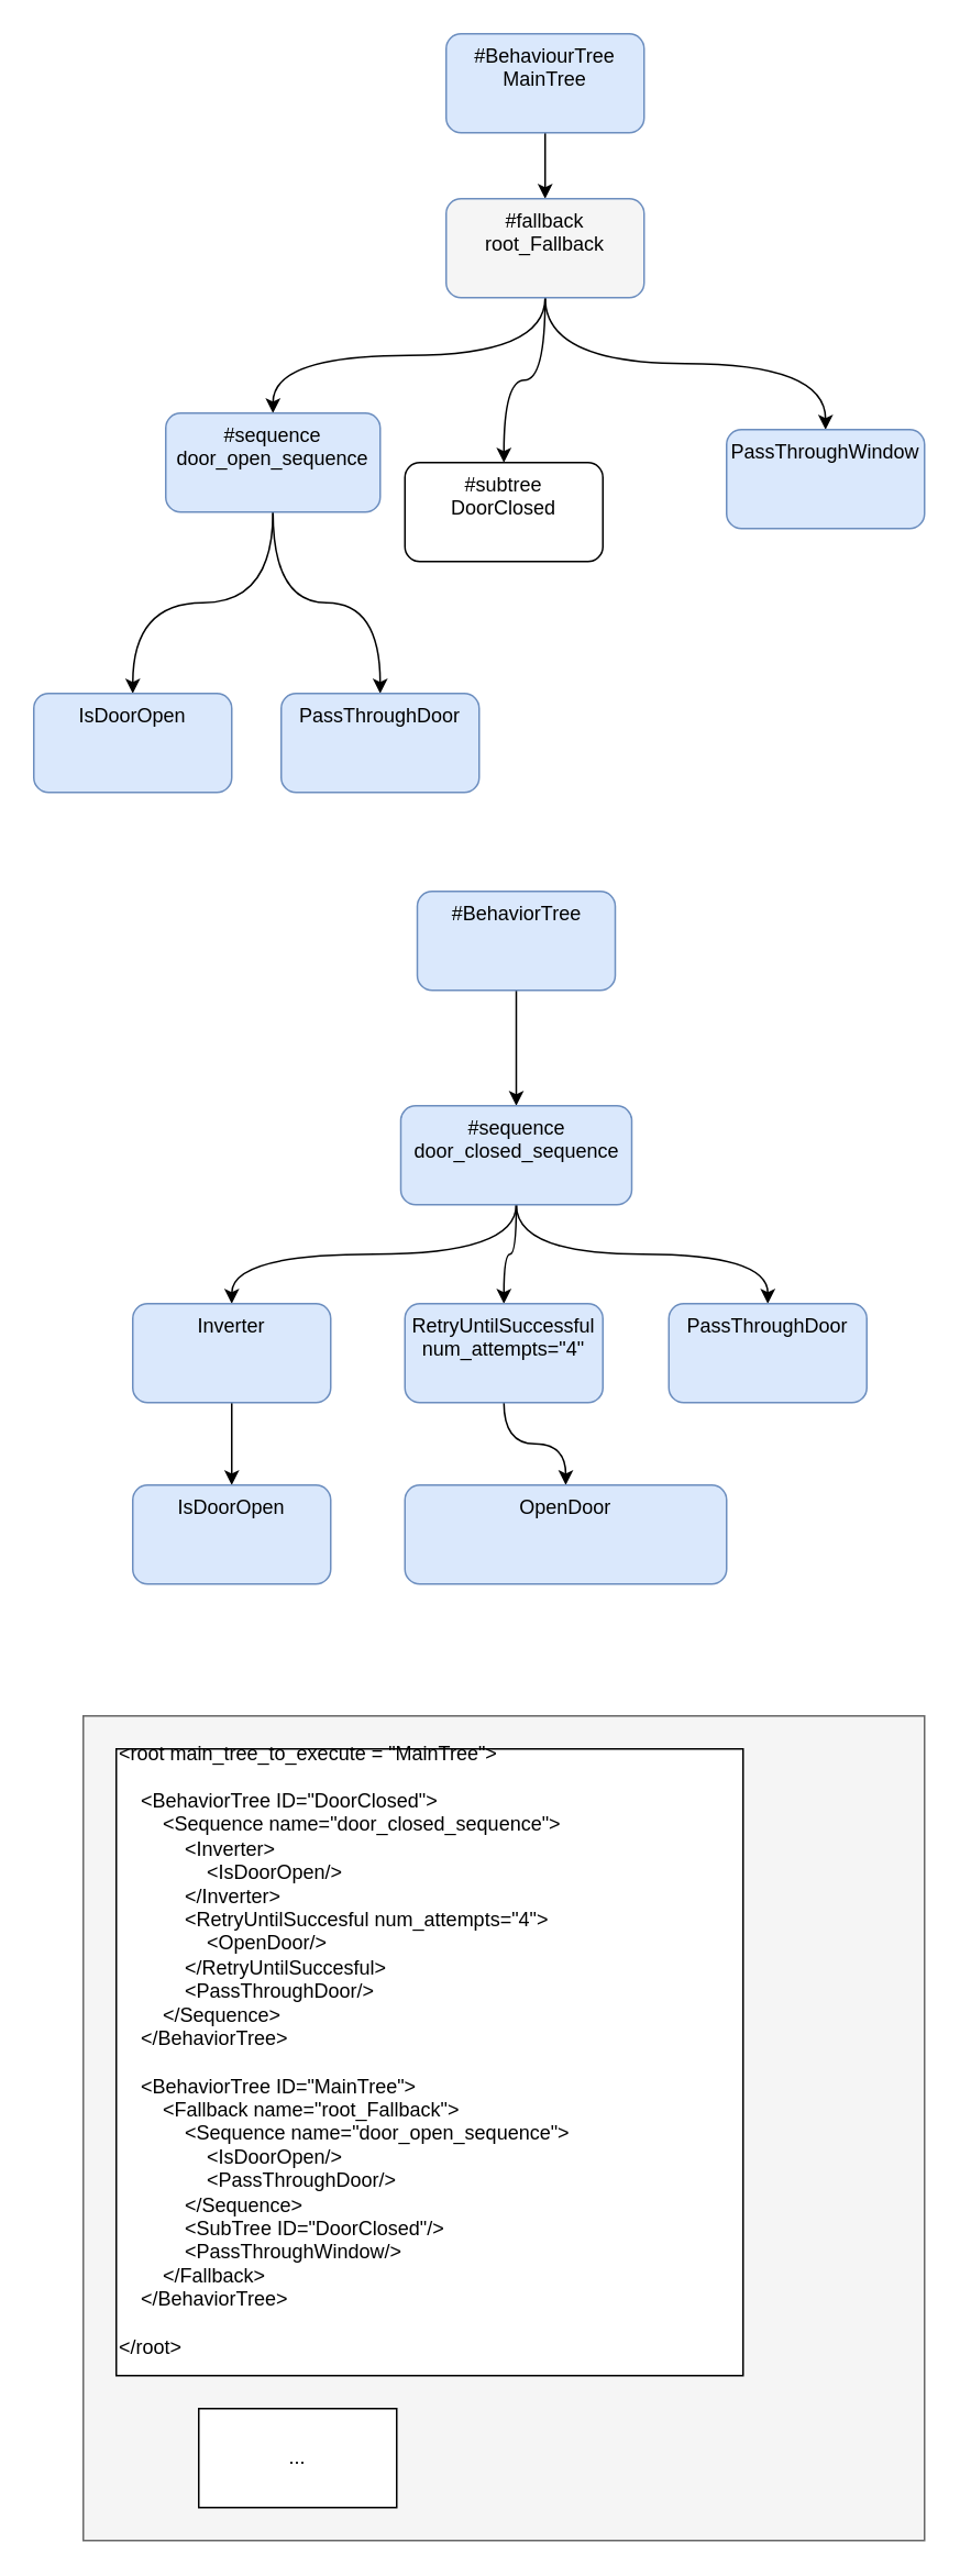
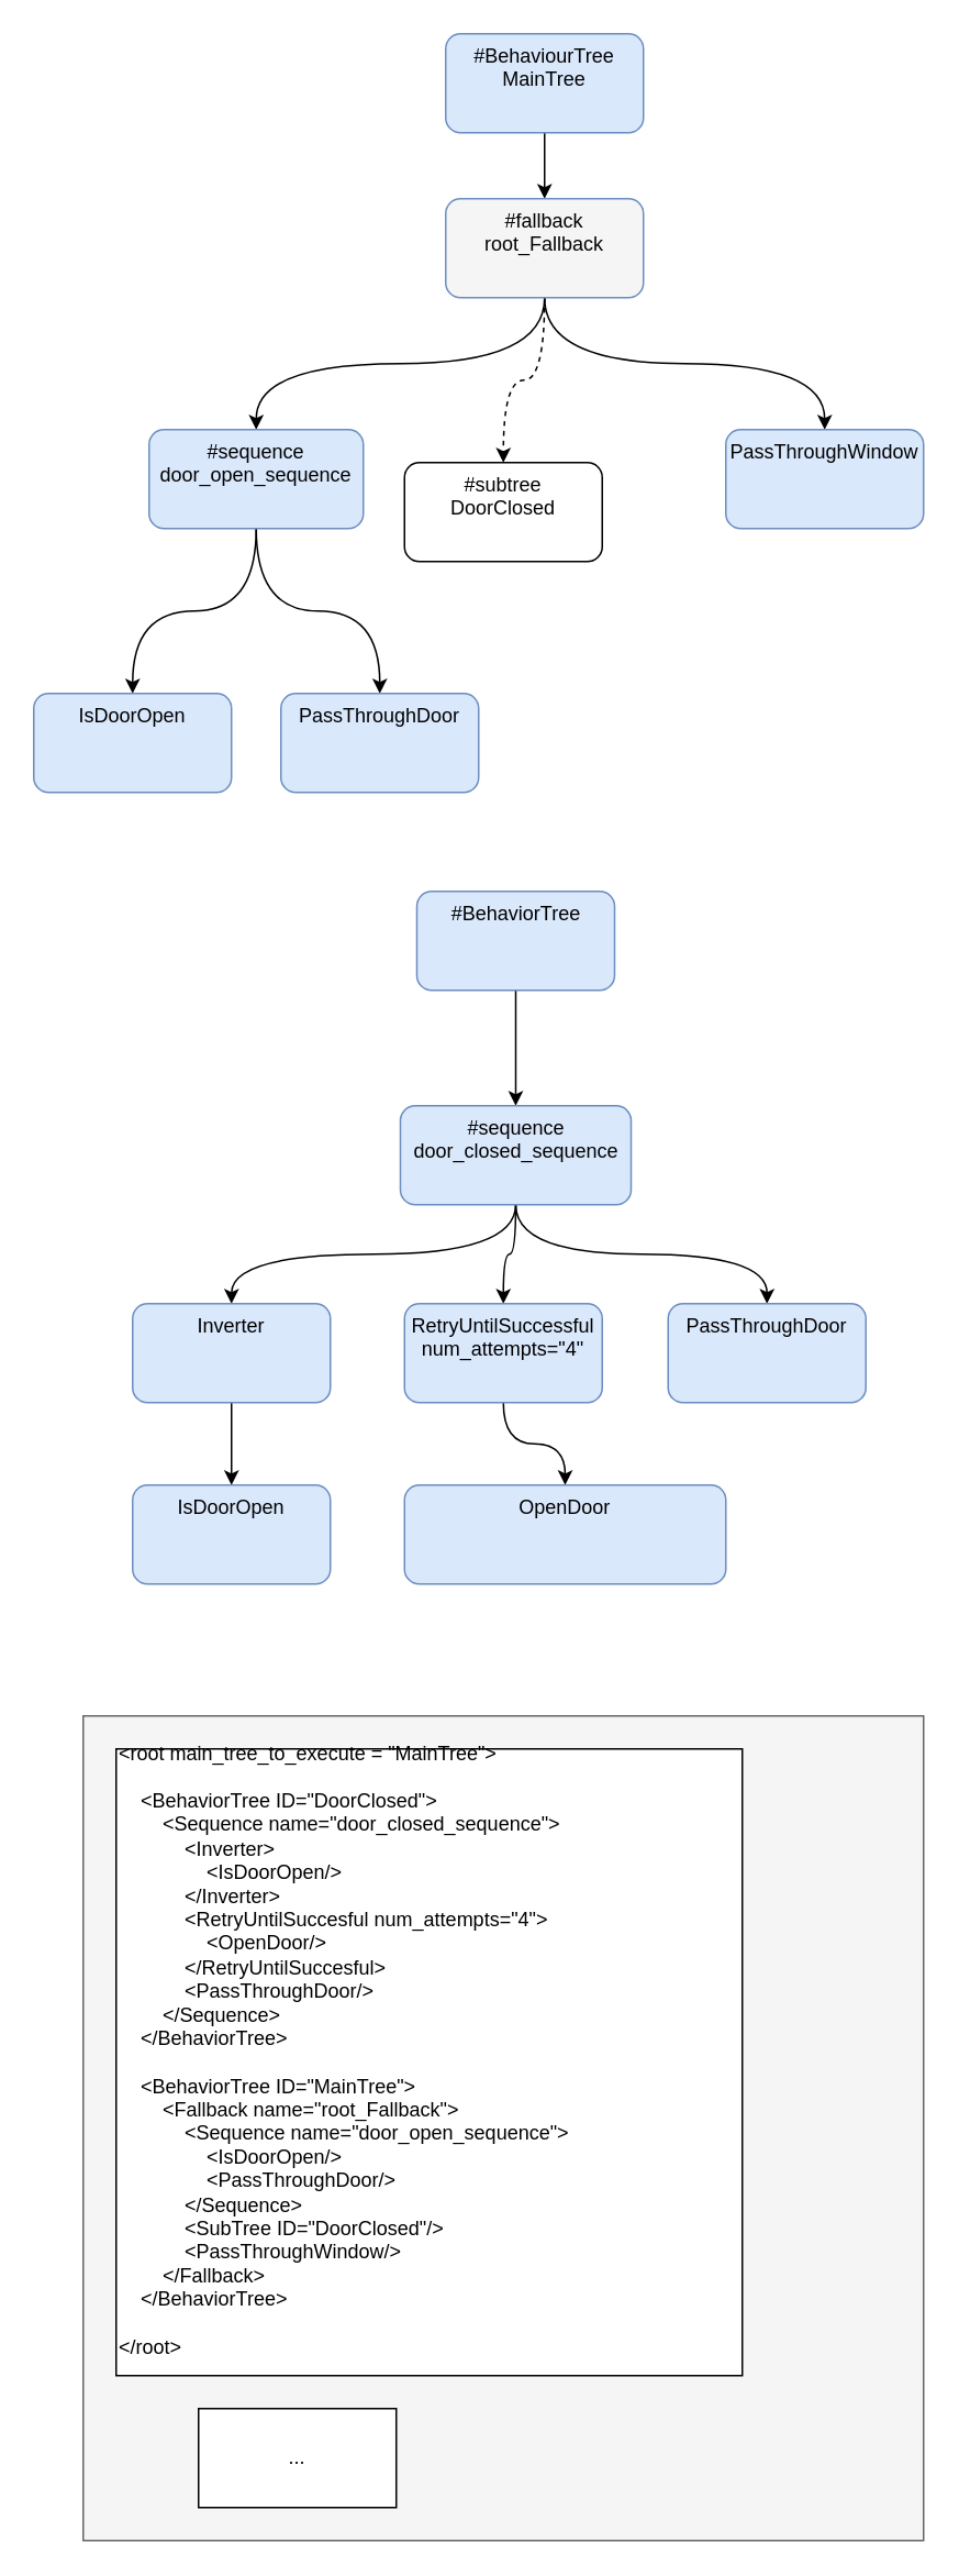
- <mxCell id="8" style="edgeStyle=orthogonalEdgeStyle;curved=1;orthogonalLoop=1;jettySize=auto;html=1;exitX=0.5;exitY=1;exitDx=0;exitDy=0;entryX=0.5;entryY=0;entryDx=0;entryDy=0;" edge="1" parent="1" source="10" target="14"><mxGeometry relative="1" as="geometry" /></mxCell>
+ <mxCell id="8" style="edgeStyle=orthogonalEdgeStyle;curved=1;orthogonalLoop=1;jettySize=auto;html=1;exitX=0.5;exitY=1;exitDx=0;exitDy=0;entryX=0.5;entryY=0;entryDx=0;entryDy=0;dashed=1;" edge="1" parent="1" source="10" target="14"><mxGeometry relative="1" as="geometry" /></mxCell>
- <mxCell id="13" value="#sequence&lt;br&gt;door_open_sequence" style="rounded=1;whiteSpace=wrap;html=1;fillColor=#dae8fc;strokeColor=#6c8ebf;verticalAlign=top;" vertex="1" parent="1"><mxGeometry x="100" y="250" width="130" height="60" as="geometry" /></mxCell>
+ <mxCell id="13" value="#sequence&lt;br&gt;door_open_sequence" style="rounded=1;whiteSpace=wrap;html=1;fillColor=#dae8fc;strokeColor=#6c8ebf;verticalAlign=top;" vertex="1" parent="1"><mxGeometry x="90" y="260" width="130" height="60" as="geometry" /></mxCell>
